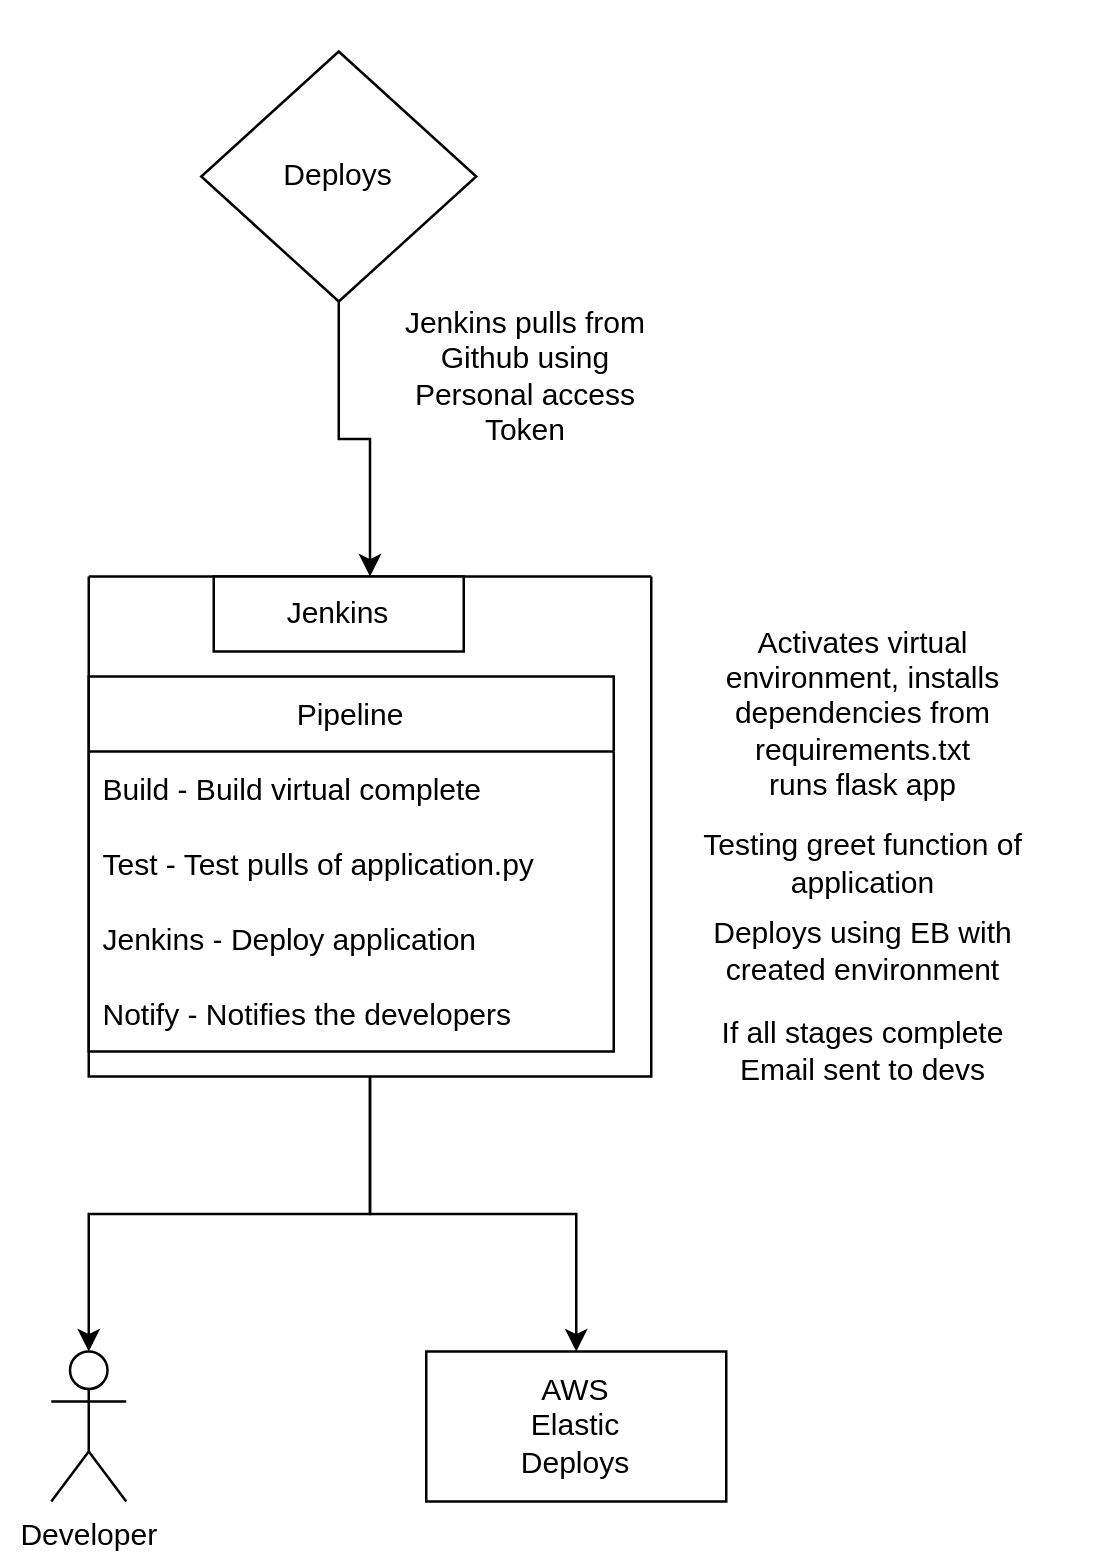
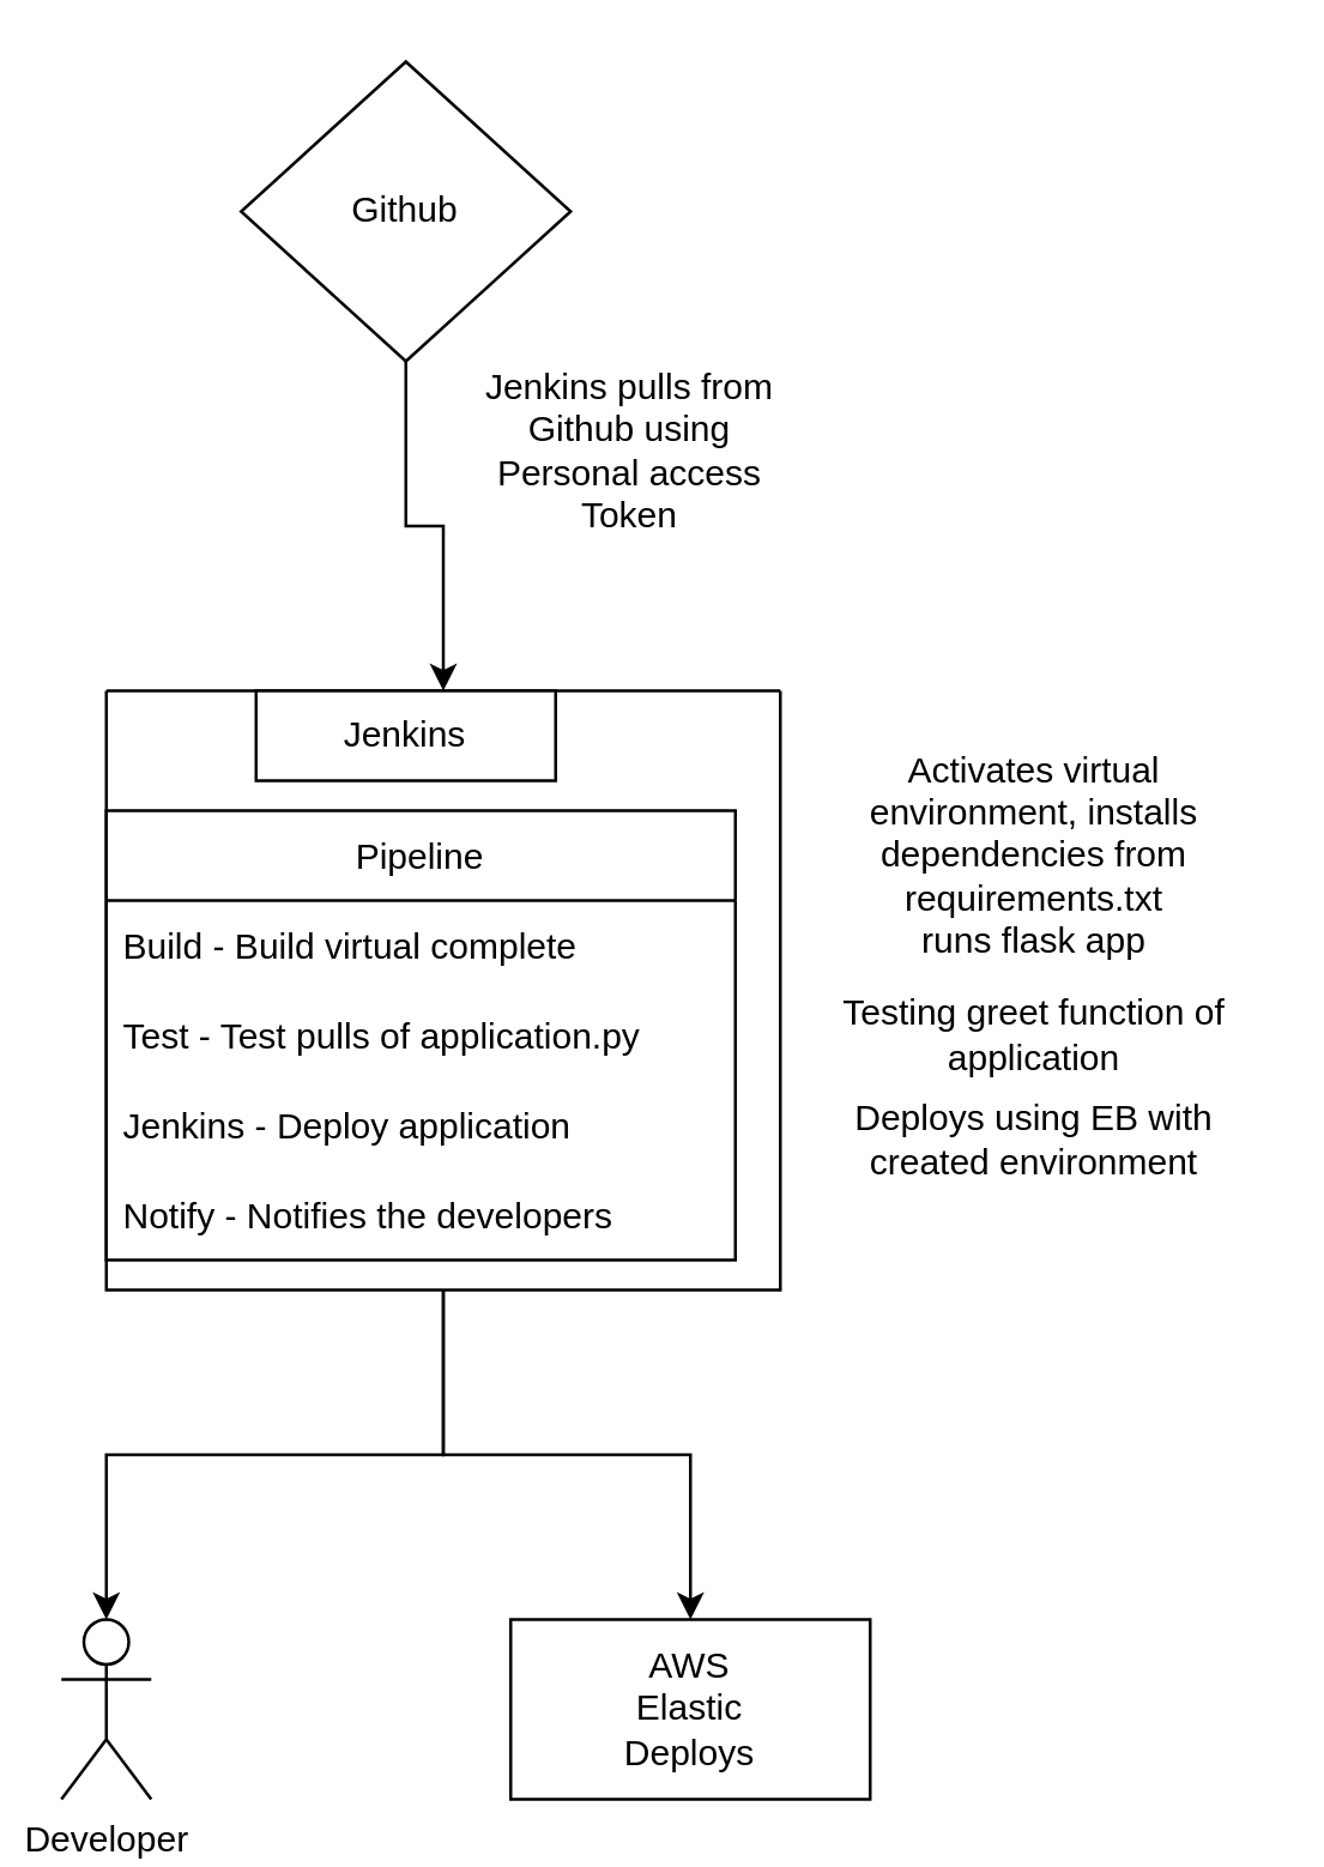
- <mxCell id="3" value="Deploys" style="rhombus;whiteSpace=wrap;html=1;" vertex="1" parent="1"><mxGeometry x="80" y="20" width="110" height="100" as="geometry" /></mxCell>
+ <mxCell id="3" value="Github" style="rhombus;whiteSpace=wrap;html=1;" vertex="1" parent="1"><mxGeometry x="80" y="20" width="110" height="100" as="geometry" /></mxCell>
- <mxCell id="19" value="&lt;div&gt;If all stages complete&lt;/div&gt;&lt;div&gt;Email sent to devs&lt;br&gt;&lt;/div&gt;" style="text;html=1;strokeColor=none;fillColor=none;align=center;verticalAlign=middle;whiteSpace=wrap;rounded=0;" vertex="1" parent="1"><mxGeometry x="280" y="400" width="130" height="40" as="geometry" /></mxCell>
